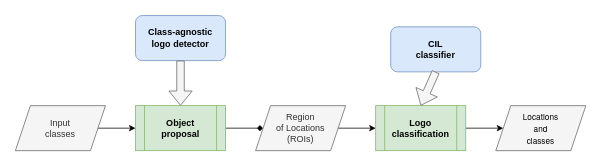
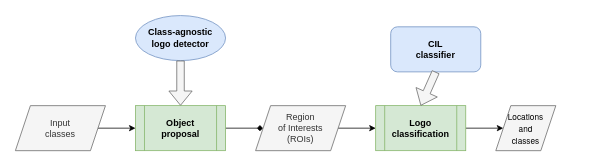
- <mxCell id="2" value="Class-agnostic&lt;br&gt;logo detector" style="rounded=1;whiteSpace=wrap;html=1;fillColor=#dae8fc;strokeColor=#6c8ebf;fontStyle=1" vertex="1" parent="1"><mxGeometry x="180" width="120" height="60" as="geometry" y="20" /></mxCell>
+ <mxCell id="2" value="Class-agnostic&lt;br&gt;logo detector" style="ellipse;whiteSpace=wrap;html=1;fillColor=#dae8fc;strokeColor=#6c8ebf;fontStyle=1;" vertex="1" parent="1"><mxGeometry x="180" width="120" height="60" as="geometry" y="20" /></mxCell>
- <mxCell id="9" value="Region&lt;br&gt;of Locations&lt;br&gt;(ROIs)" style="shape=parallelogram;perimeter=parallelogramPerimeter;whiteSpace=wrap;html=1;fixedSize=1;fillColor=#f5f5f5;fontColor=#333333;strokeColor=#666666;align=center;" vertex="1" parent="1"><mxGeometry x="340" y="140" width="120" height="60" as="geometry" /></mxCell>
+ <mxCell id="9" value="Region&lt;br&gt;of Interests&lt;br&gt;(ROIs)" style="shape=parallelogram;perimeter=parallelogramPerimeter;whiteSpace=wrap;html=1;fixedSize=1;fillColor=#f5f5f5;fontColor=#333333;strokeColor=#666666;align=center;" vertex="1" parent="1"><mxGeometry x="340" y="140" width="120" height="60" as="geometry" /></mxCell>
- <mxCell id="12" value="&lt;p style=&quot;margin: 0px; font-variant-numeric: normal; font-variant-east-asian: normal; font-stretch: normal; font-size: 11px; line-height: normal; font-family: &amp;quot;Helvetica Neue&amp;quot;; color: rgb(0, 0, 0);&quot; class=&quot;p1&quot;&gt;Locations&lt;/p&gt;&lt;p style=&quot;margin: 0px; font-variant-numeric: normal; font-variant-east-asian: normal; font-stretch: normal; font-size: 11px; line-height: normal; font-family: &amp;quot;Helvetica Neue&amp;quot;; color: rgb(0, 0, 0);&quot; class=&quot;p1&quot;&gt;and&lt;/p&gt;&lt;p style=&quot;margin: 0px; font-variant-numeric: normal; font-variant-east-asian: normal; font-stretch: normal; font-size: 11px; line-height: normal; font-family: &amp;quot;Helvetica Neue&amp;quot;; color: rgb(0, 0, 0);&quot; class=&quot;p1&quot;&gt;classes&lt;/p&gt;" style="shape=parallelogram;perimeter=parallelogramPerimeter;whiteSpace=wrap;html=1;fixedSize=1;fillColor=#f5f5f5;fontColor=#333333;strokeColor=#666666;align=center;" vertex="1" parent="1"><mxGeometry x="660" y="140" width="120" height="60" as="geometry" /></mxCell>
+ <mxCell id="12" value="&lt;p style=&quot;margin: 0px; font-variant-numeric: normal; font-variant-east-asian: normal; font-stretch: normal; font-size: 11px; line-height: normal; font-family: &amp;quot;Helvetica Neue&amp;quot;; color: rgb(0, 0, 0);&quot; class=&quot;p1&quot;&gt;Locations&lt;/p&gt;&lt;p style=&quot;margin: 0px; font-variant-numeric: normal; font-variant-east-asian: normal; font-stretch: normal; font-size: 11px; line-height: normal; font-family: &amp;quot;Helvetica Neue&amp;quot;; color: rgb(0, 0, 0);&quot; class=&quot;p1&quot;&gt;and&lt;/p&gt;&lt;p style=&quot;margin: 0px; font-variant-numeric: normal; font-variant-east-asian: normal; font-stretch: normal; font-size: 11px; line-height: normal; font-family: &amp;quot;Helvetica Neue&amp;quot;; color: rgb(0, 0, 0);&quot; class=&quot;p1&quot;&gt;classes&lt;/p&gt;" style="shape=parallelogram;perimeter=parallelogramPerimeter;whiteSpace=wrap;html=1;fixedSize=1;fillColor=#f5f5f5;fontColor=#333333;strokeColor=#666666;align=center;" vertex="1" parent="1"><mxGeometry x="660" y="140" width="80" height="60" as="geometry" /></mxCell>
